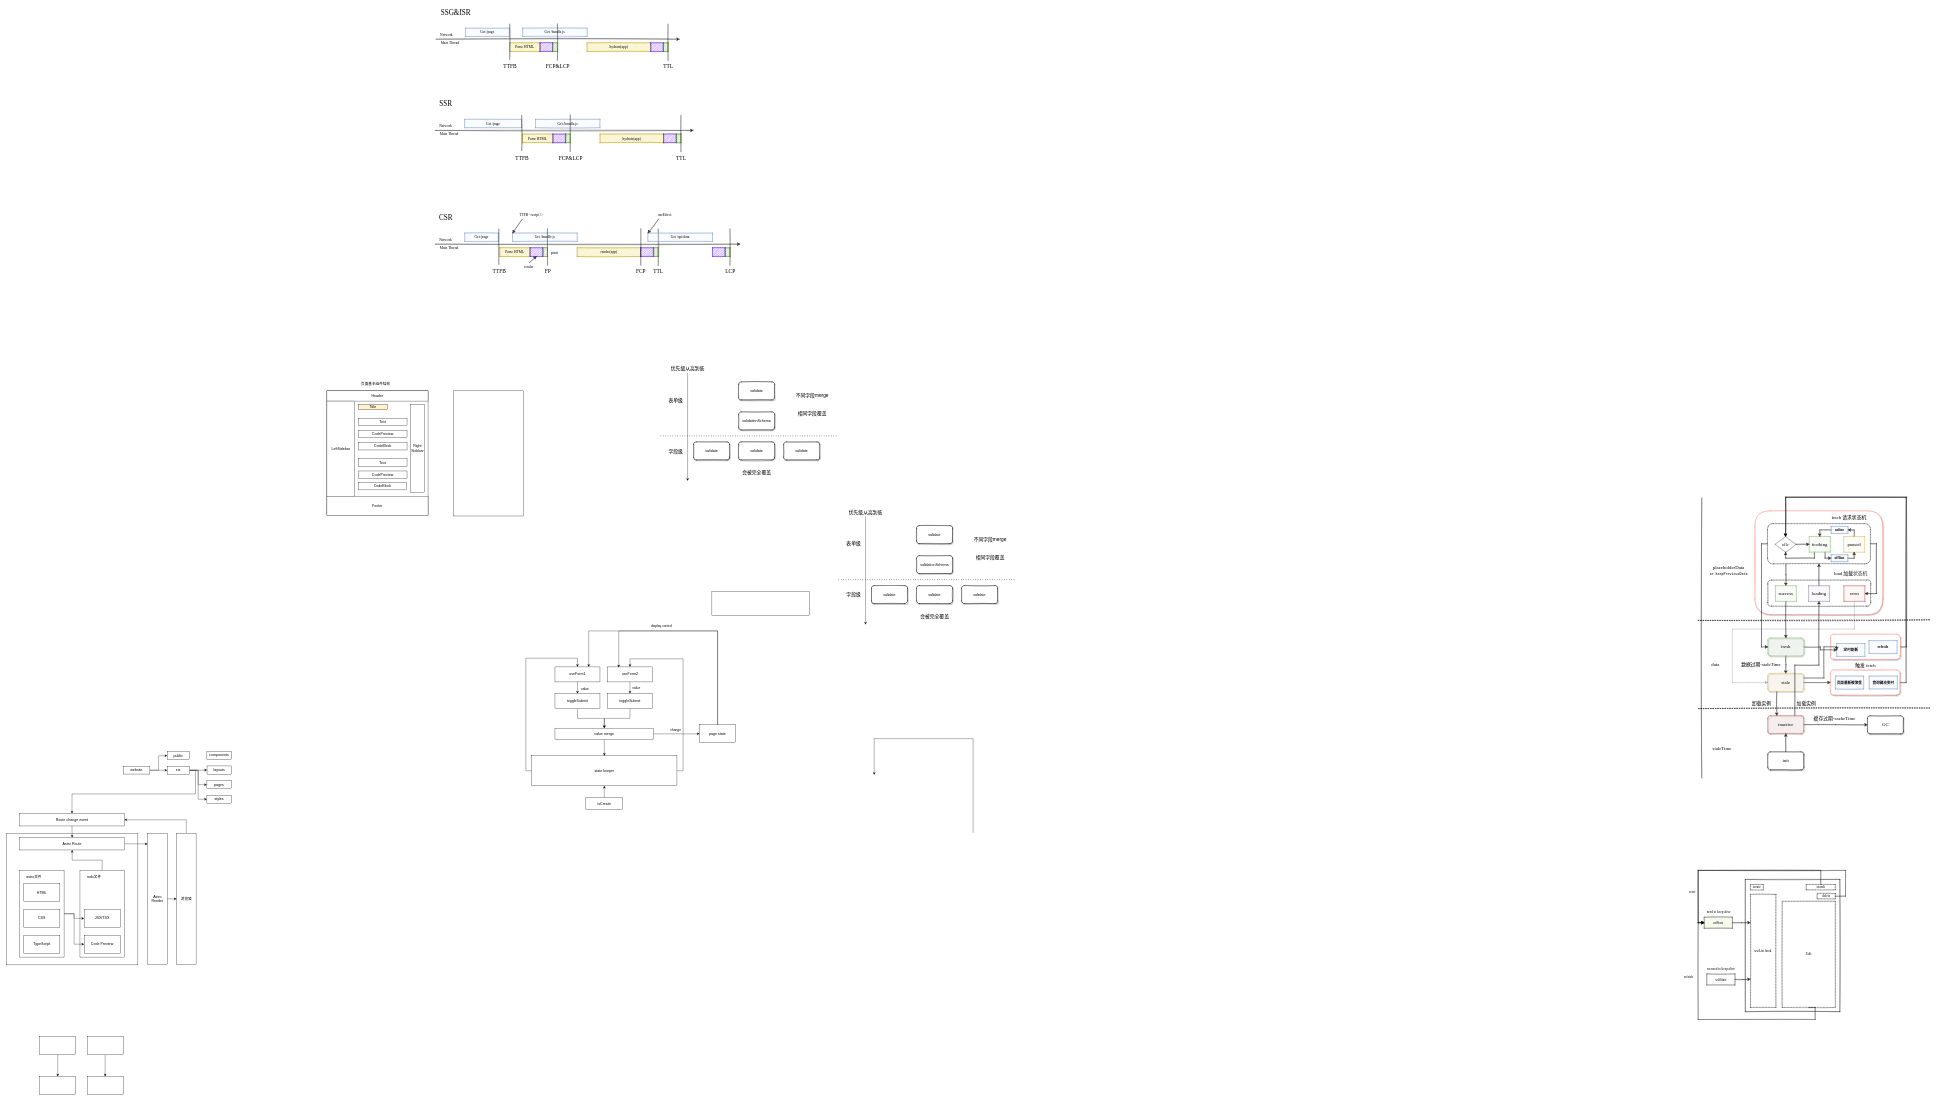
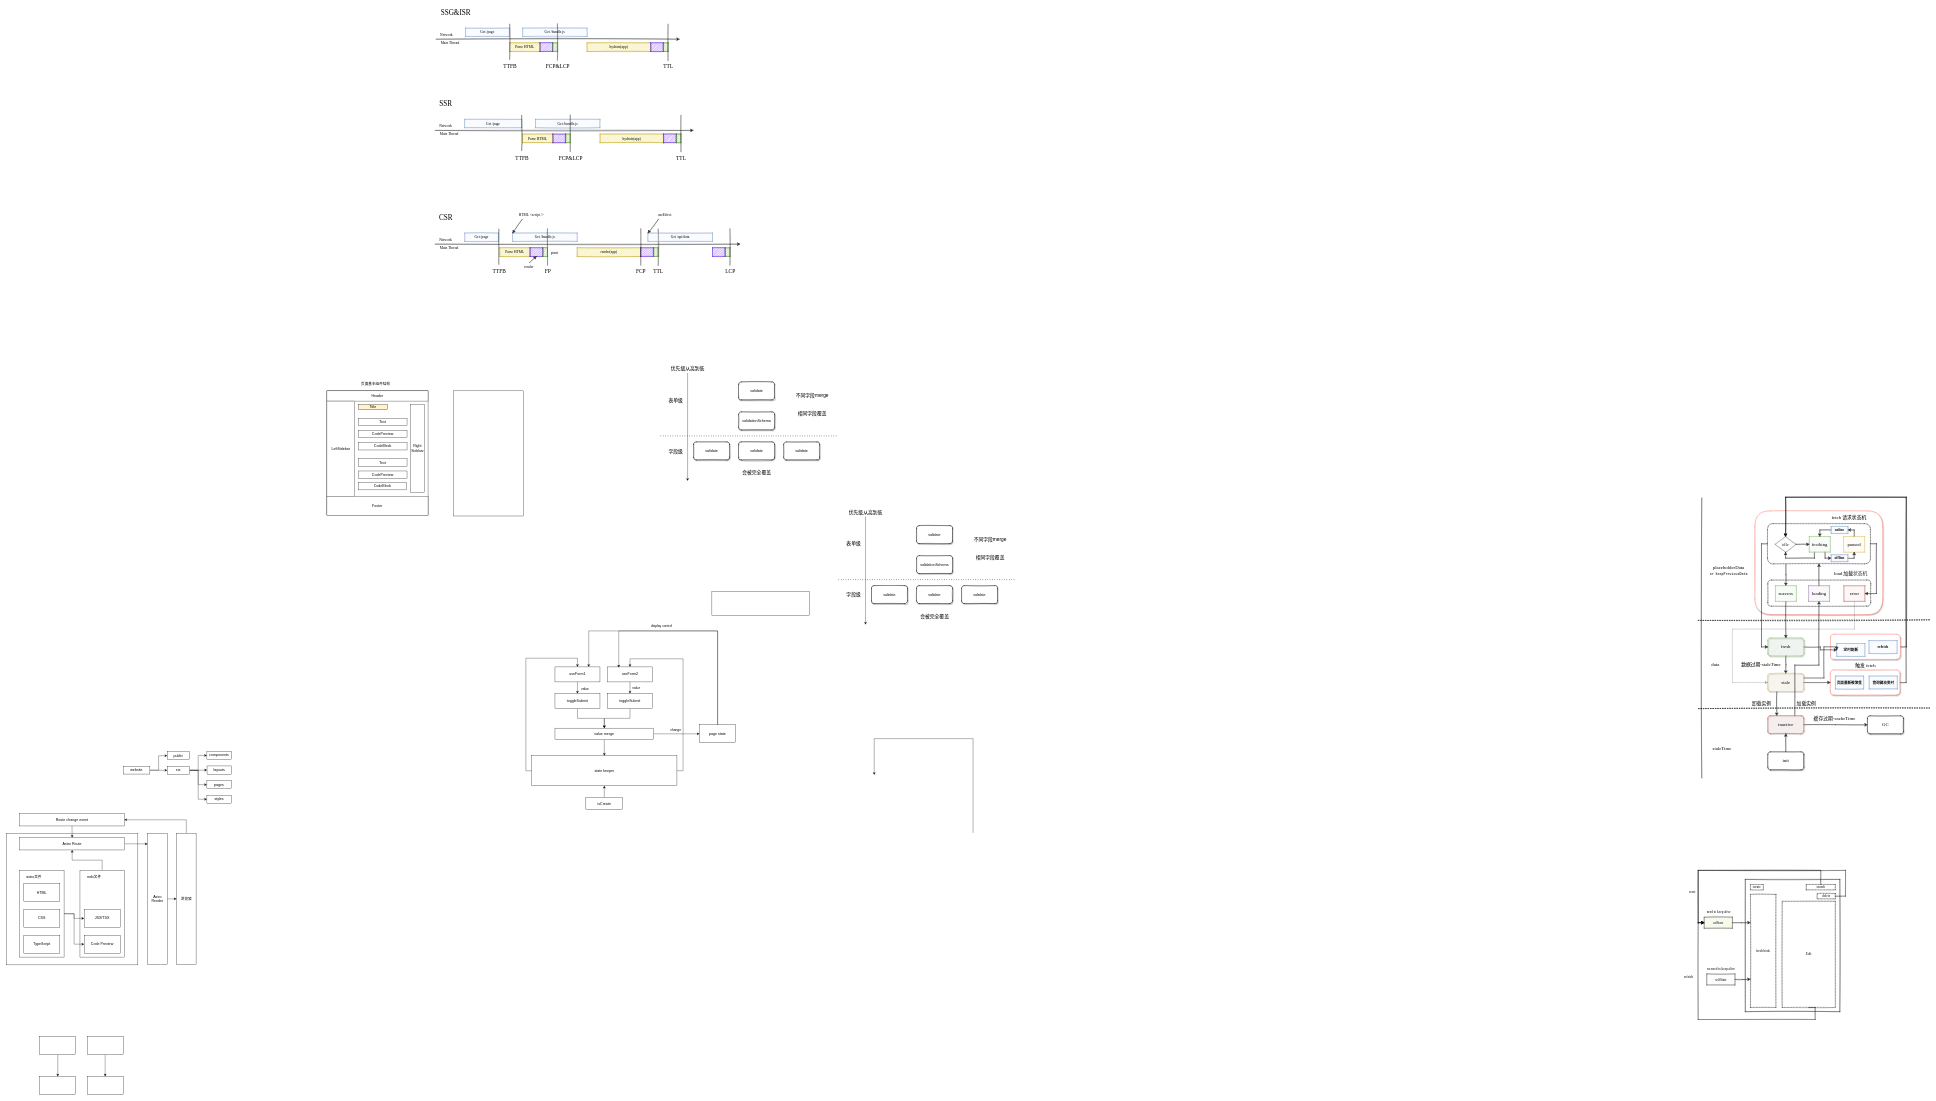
- <mxCell id="228" value="TTFB &amp;lt;script /&amp;gt;" style="text;html=1;align=center;verticalAlign=middle;resizable=0;points=[];autosize=1;strokeColor=none;fillColor=none;fontSize=12;fontFamily=Comic Sans MS;" vertex="1" parent="219"><mxGeometry x="266" width="108" height="26" as="geometry" /></mxCell>
+ <mxCell id="228" value="HTML &amp;lt;script /&amp;gt;" style="text;html=1;align=center;verticalAlign=middle;resizable=0;points=[];autosize=1;strokeColor=none;fillColor=none;fontSize=12;fontFamily=Comic Sans MS;" vertex="1" parent="219"><mxGeometry x="266" width="108" height="26" as="geometry" /></mxCell>
- <mxCell id="75" style="edgeStyle=orthogonalEdgeStyle;rounded=0;orthogonalLoop=1;jettySize=auto;html=1;exitX=1;exitY=0.5;exitDx=0;exitDy=0;" parent="1" source="76" target="99" edge="1"><mxGeometry relative="1" as="geometry" /></mxCell>
+ <mxCell id="75" style="edgeStyle=orthogonalEdgeStyle;rounded=0;orthogonalLoop=1;jettySize=auto;html=1;exitX=1;exitY=0.5;exitDx=0;exitDy=0;entryX=0;entryY=0.5;entryDx=0;entryDy=0;" parent="1" source="76" target="77" edge="1"><mxGeometry relative="1" as="geometry" /></mxCell>
- <mxCell id="167" value="useList hook" style="rounded=0;whiteSpace=wrap;html=1;shadow=0;glass=0;dashed=1;dashPattern=1 4;labelBackgroundColor=default;sketch=1;strokeColor=#000000;fontFamily=Comic Sans MS;fontSize=11;fillColor=none;" parent="1" vertex="1"><mxGeometry x="5833" y="2980" width="85" height="377" as="geometry" /></mxCell>
+ <mxCell id="167" value="fresh hook" style="rounded=0;whiteSpace=wrap;html=1;shadow=0;glass=0;dashed=1;dashPattern=1 4;labelBackgroundColor=default;sketch=1;strokeColor=#000000;fontFamily=Comic Sans MS;fontSize=11;fillColor=none;" parent="1" vertex="1"><mxGeometry x="5833" y="2980" width="85" height="377" as="geometry" /></mxCell>
